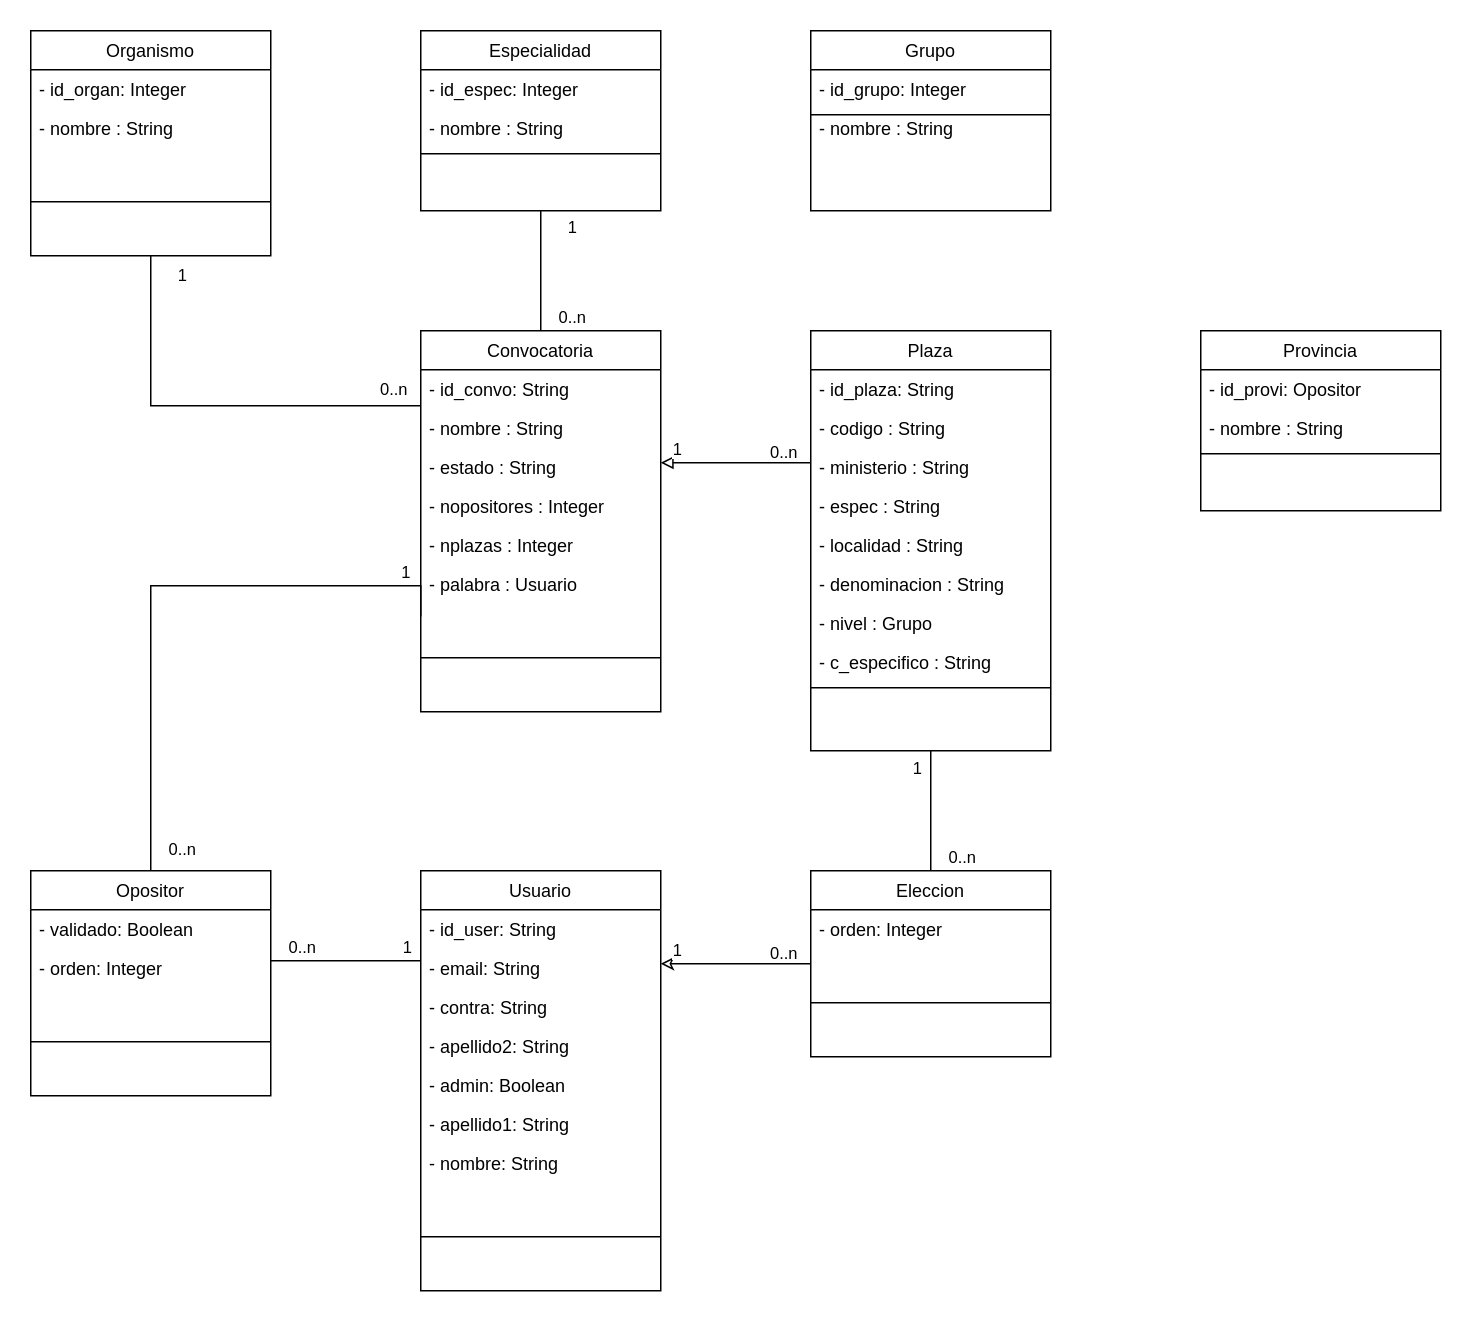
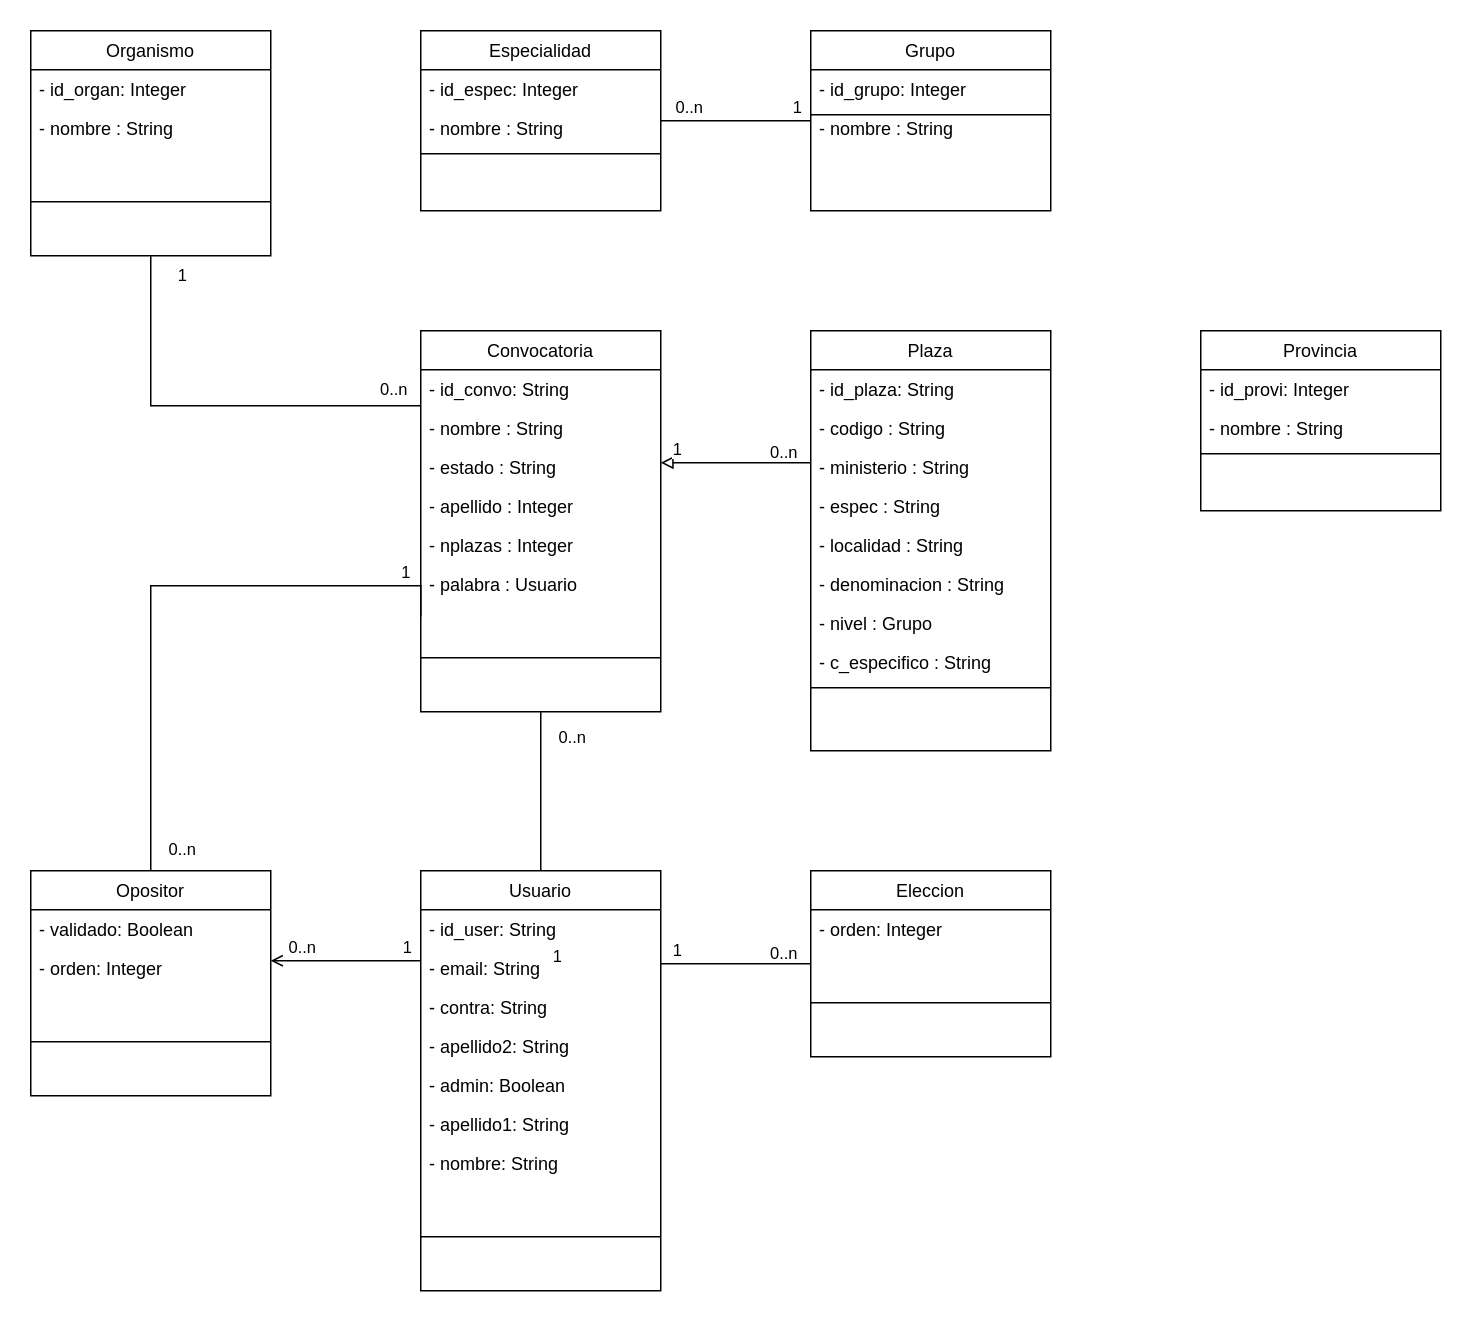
+ <mxCell id="57" style="edgeStyle=orthogonalEdgeStyle;rounded=0;orthogonalLoop=1;jettySize=auto;html=1;endArrow=none;endFill=0;" parent="1" source="20" target="9" edge="1"><mxGeometry relative="1" as="geometry"><mxPoint x="370" y="150" as="sourcePoint" /><mxPoint x="480" y="110" as="targetPoint" /><Array as="points"><mxPoint x="510" y="80" /><mxPoint x="510" y="80" /></Array></mxGeometry></mxCell>
+ <mxCell id="58" value="1" style="edgeLabel;html=1;align=center;verticalAlign=middle;resizable=0;points=[];" parent="57" vertex="1" connectable="0"><mxGeometry x="-0.818" y="1" relative="1" as="geometry"><mxPoint x="-1" y="-11" as="offset" /></mxGeometry></mxCell>
+ <mxCell id="59" value="0..n" style="edgeLabel;html=1;align=center;verticalAlign=middle;resizable=0;points=[];" parent="57" vertex="1" connectable="0"><mxGeometry x="0.768" y="-2" relative="1" as="geometry"><mxPoint x="6" y="-8" as="offset" /></mxGeometry></mxCell>
- <mxCell id="6" style="edgeStyle=orthogonalEdgeStyle;rounded=0;orthogonalLoop=1;jettySize=auto;html=1;endArrow=none;endFill=0;" parent="1" source="9" target="23" edge="1"><mxGeometry relative="1" as="geometry" /></mxCell>
- <mxCell id="7" value="1" style="edgeLabel;html=1;align=center;verticalAlign=middle;resizable=0;points=[];" parent="6" vertex="1" connectable="0"><mxGeometry x="-0.818" y="1" relative="1" as="geometry"><mxPoint x="19" y="3" as="offset" /></mxGeometry></mxCell>
- <mxCell id="8" value="0..n" style="edgeLabel;html=1;align=center;verticalAlign=middle;resizable=0;points=[];" parent="6" vertex="1" connectable="0"><mxGeometry x="0.768" y="-2" relative="1" as="geometry"><mxPoint x="22" y="-1" as="offset" /></mxGeometry></mxCell>
- <mxCell id="3" value="- id_provi: Opositor" style="text;align=left;verticalAlign=top;spacingLeft=4;spacingRight=4;overflow=hidden;rotatable=0;points=[[0,0.5],[1,0.5]];portConstraint=eastwest;" parent="2" vertex="1"><mxGeometry y="26" width="160" height="26" as="geometry" /></mxCell>
+ <mxCell id="3" value="- id_provi: Integer" style="text;align=left;verticalAlign=top;spacingLeft=4;spacingRight=4;overflow=hidden;rotatable=0;points=[[0,0.5],[1,0.5]];portConstraint=eastwest;" parent="2" vertex="1"><mxGeometry y="26" width="160" height="26" as="geometry" /></mxCell>
- <mxCell id="27" value="- nopositores : Integer" style="text;align=left;verticalAlign=top;spacingLeft=4;spacingRight=4;overflow=hidden;rotatable=0;points=[[0,0.5],[1,0.5]];portConstraint=eastwest;rounded=0;shadow=0;html=0;" vertex="1" parent="23"><mxGeometry y="104" width="160" height="26" as="geometry" /></mxCell>
+ <mxCell id="27" value="- apellido : Integer" style="text;align=left;verticalAlign=top;spacingLeft=4;spacingRight=4;overflow=hidden;rotatable=0;points=[[0,0.5],[1,0.5]];portConstraint=eastwest;rounded=0;shadow=0;html=0;" vertex="1" parent="23"><mxGeometry y="104" width="160" height="26" as="geometry" /></mxCell>
+ <mxCell id="66" style="edgeStyle=orthogonalEdgeStyle;rounded=0;orthogonalLoop=1;jettySize=auto;html=1;endArrow=none;endFill=0;" parent="1" source="23" target="48" edge="1"><mxGeometry relative="1" as="geometry"><mxPoint x="353" y="430" as="sourcePoint" /><mxPoint x="353" y="510" as="targetPoint" /></mxGeometry></mxCell>
+ <mxCell id="67" value="1" style="edgeLabel;html=1;align=center;verticalAlign=middle;resizable=0;points=[];" parent="66" vertex="1" connectable="0"><mxGeometry x="-0.818" y="1" relative="1" as="geometry"><mxPoint x="9" y="152" as="offset" /></mxGeometry></mxCell>
+ <mxCell id="68" value="0..n" style="edgeLabel;html=1;align=center;verticalAlign=middle;resizable=0;points=[];" parent="66" vertex="1" connectable="0"><mxGeometry x="0.768" y="-2" relative="1" as="geometry"><mxPoint x="22" y="-78" as="offset" /></mxGeometry></mxCell>
- <mxCell id="72" style="edgeStyle=orthogonalEdgeStyle;rounded=0;orthogonalLoop=1;jettySize=auto;html=1;endArrow=none;endFill=0;" parent="1" source="41" target="31" edge="1"><mxGeometry relative="1" as="geometry"><mxPoint x="550" y="652" as="sourcePoint" /><mxPoint x="450" y="652" as="targetPoint" /><Array as="points" /></mxGeometry></mxCell>
- <mxCell id="73" value="1" style="edgeLabel;html=1;align=center;verticalAlign=middle;resizable=0;points=[];" parent="72" vertex="1" connectable="0"><mxGeometry x="-0.818" y="1" relative="1" as="geometry"><mxPoint x="-9" y="-62" as="offset" /></mxGeometry></mxCell>
- <mxCell id="74" value="0..n" style="edgeLabel;html=1;align=center;verticalAlign=middle;resizable=0;points=[];" parent="72" vertex="1" connectable="0"><mxGeometry x="0.768" y="-2" relative="1" as="geometry"><mxPoint x="18" y="61" as="offset" /></mxGeometry></mxCell>
- <mxCell id="75" style="edgeStyle=orthogonalEdgeStyle;rounded=0;orthogonalLoop=1;jettySize=auto;html=1;endArrow=none;endFill=0;" parent="1" source="48" target="44" edge="1"><mxGeometry relative="1" as="geometry"><mxPoint x="290" y="660" as="sourcePoint" /><mxPoint x="190" y="660" as="targetPoint" /><Array as="points"><mxPoint x="250" y="640" /><mxPoint x="250" y="640" /></Array></mxGeometry></mxCell>
+ <mxCell id="75" style="edgeStyle=orthogonalEdgeStyle;rounded=0;orthogonalLoop=1;jettySize=auto;html=1;endArrow=open;endFill=0;" parent="1" source="48" target="44" edge="1"><mxGeometry relative="1" as="geometry"><mxPoint x="290" y="660" as="sourcePoint" /><mxPoint x="190" y="660" as="targetPoint" /><Array as="points"><mxPoint x="250" y="640" /><mxPoint x="250" y="640" /></Array></mxGeometry></mxCell>
- <mxCell id="69" style="edgeStyle=orthogonalEdgeStyle;rounded=0;orthogonalLoop=1;jettySize=auto;html=1;endArrow=classic;endFill=0;" parent="1" source="41" target="48" edge="1"><mxGeometry relative="1" as="geometry"><mxPoint x="560" y="730" as="sourcePoint" /><mxPoint x="460" y="730" as="targetPoint" /><Array as="points"><mxPoint x="460" y="642" /><mxPoint x="460" y="642" /></Array></mxGeometry></mxCell>
+ <mxCell id="69" style="edgeStyle=orthogonalEdgeStyle;rounded=0;orthogonalLoop=1;jettySize=auto;html=1;endArrow=none;endFill=0;" parent="1" source="41" target="48" edge="1"><mxGeometry relative="1" as="geometry"><mxPoint x="560" y="730" as="sourcePoint" /><mxPoint x="460" y="730" as="targetPoint" /><Array as="points"><mxPoint x="460" y="642" /><mxPoint x="460" y="642" /></Array></mxGeometry></mxCell>
